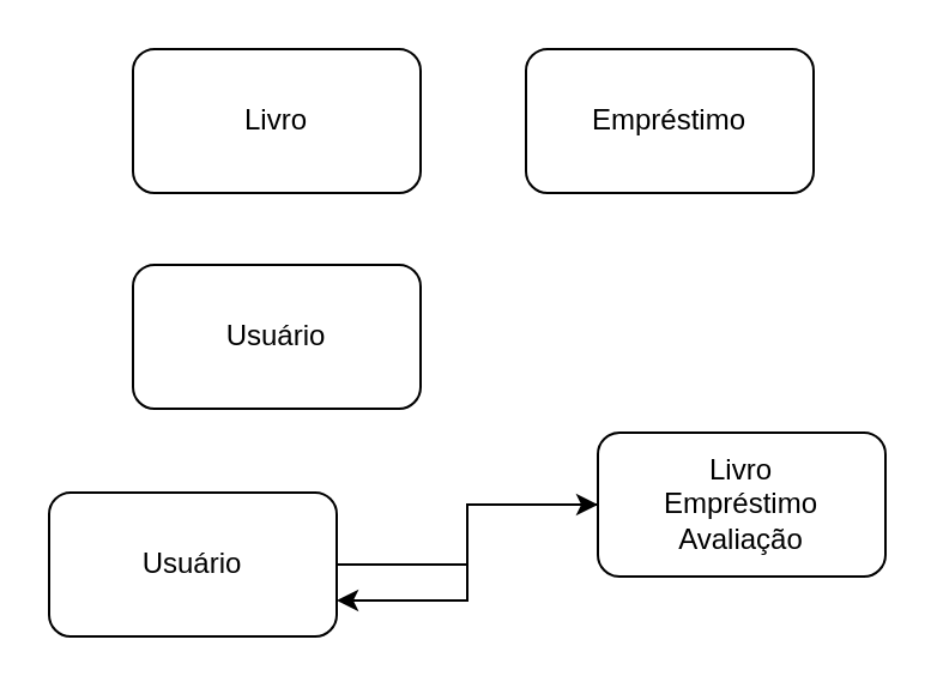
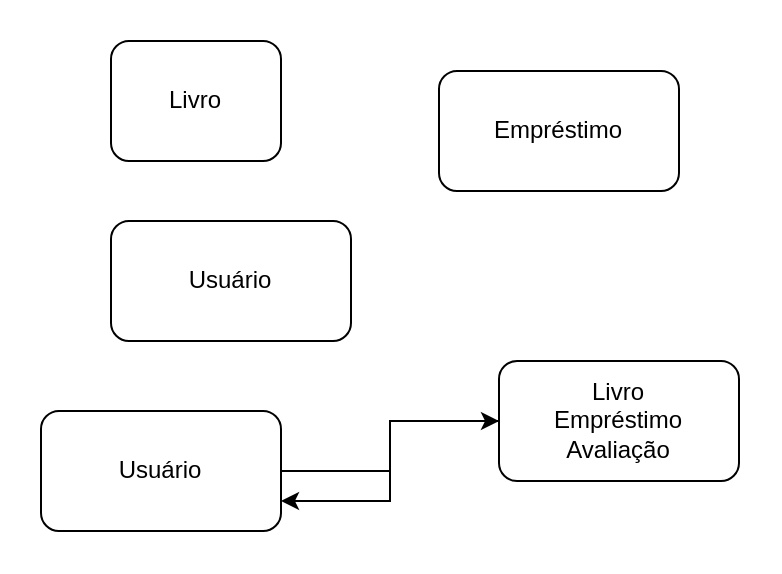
- <mxCell id="2" value="Livro" style="rounded=1;whiteSpace=wrap;html=1;" vertex="1" parent="1"><mxGeometry x="55" y="20" width="120" height="60" as="geometry" /></mxCell>
+ <mxCell id="2" value="Livro" style="rounded=1;whiteSpace=wrap;html=1;" vertex="1" parent="1"><mxGeometry x="55" y="20" width="85" height="60" as="geometry" /></mxCell>
- <mxCell id="3" value="Empréstimo" style="rounded=1;whiteSpace=wrap;html=1;" vertex="1" parent="1"><mxGeometry x="219" y="20" width="120" height="60" as="geometry" /></mxCell>
+ <mxCell id="3" value="Empréstimo" style="rounded=1;whiteSpace=wrap;html=1;" vertex="1" parent="1"><mxGeometry x="219" y="35" width="120" height="60" as="geometry" /></mxCell>
